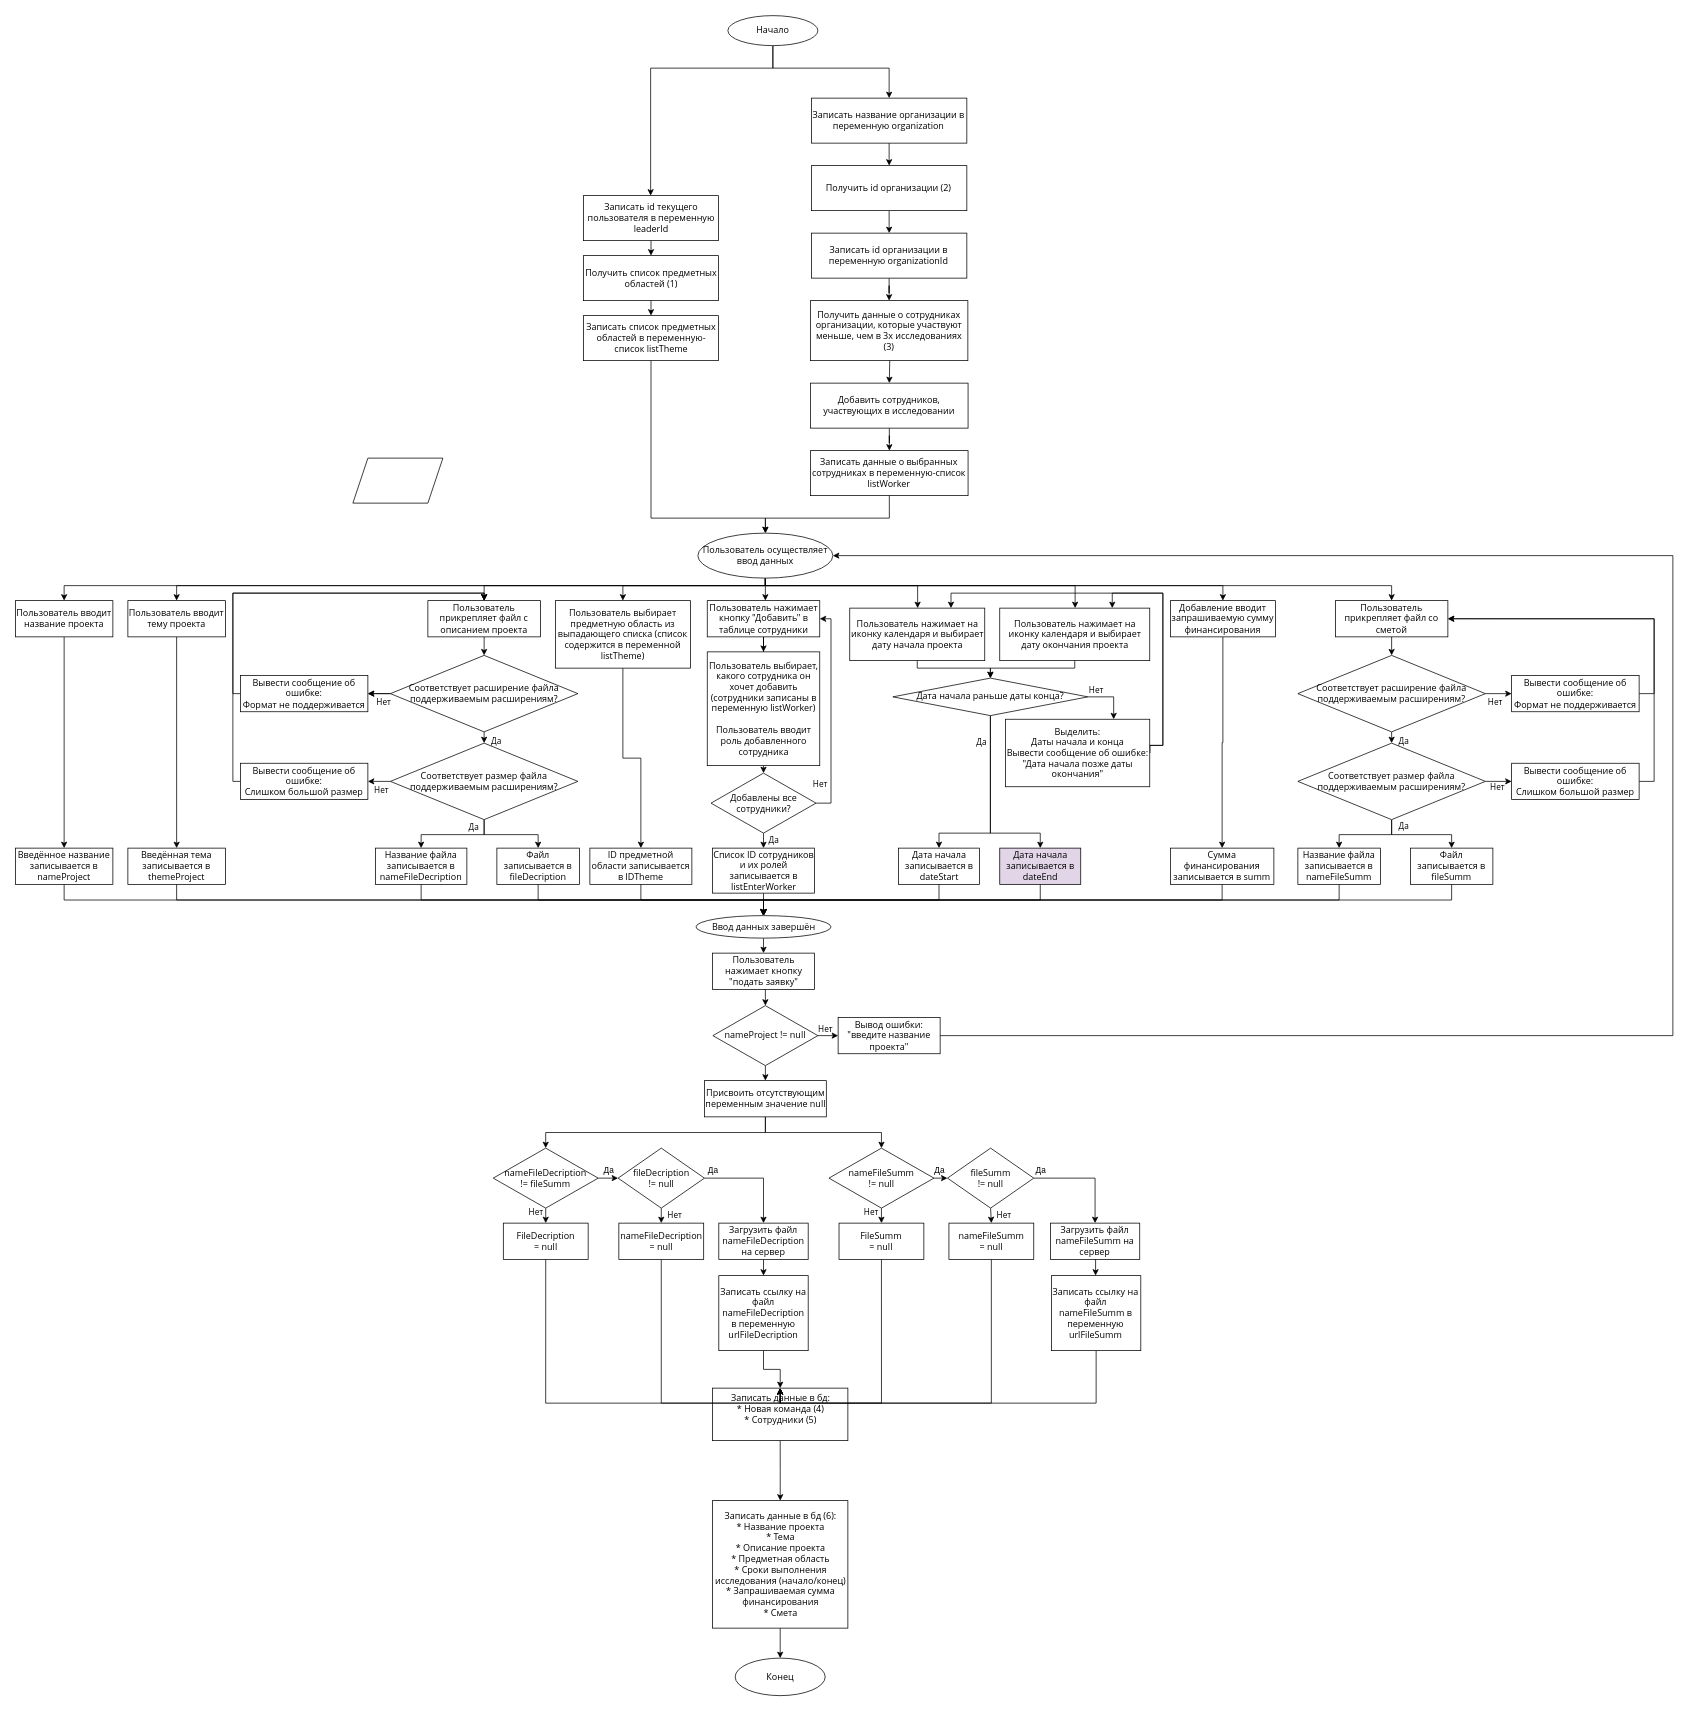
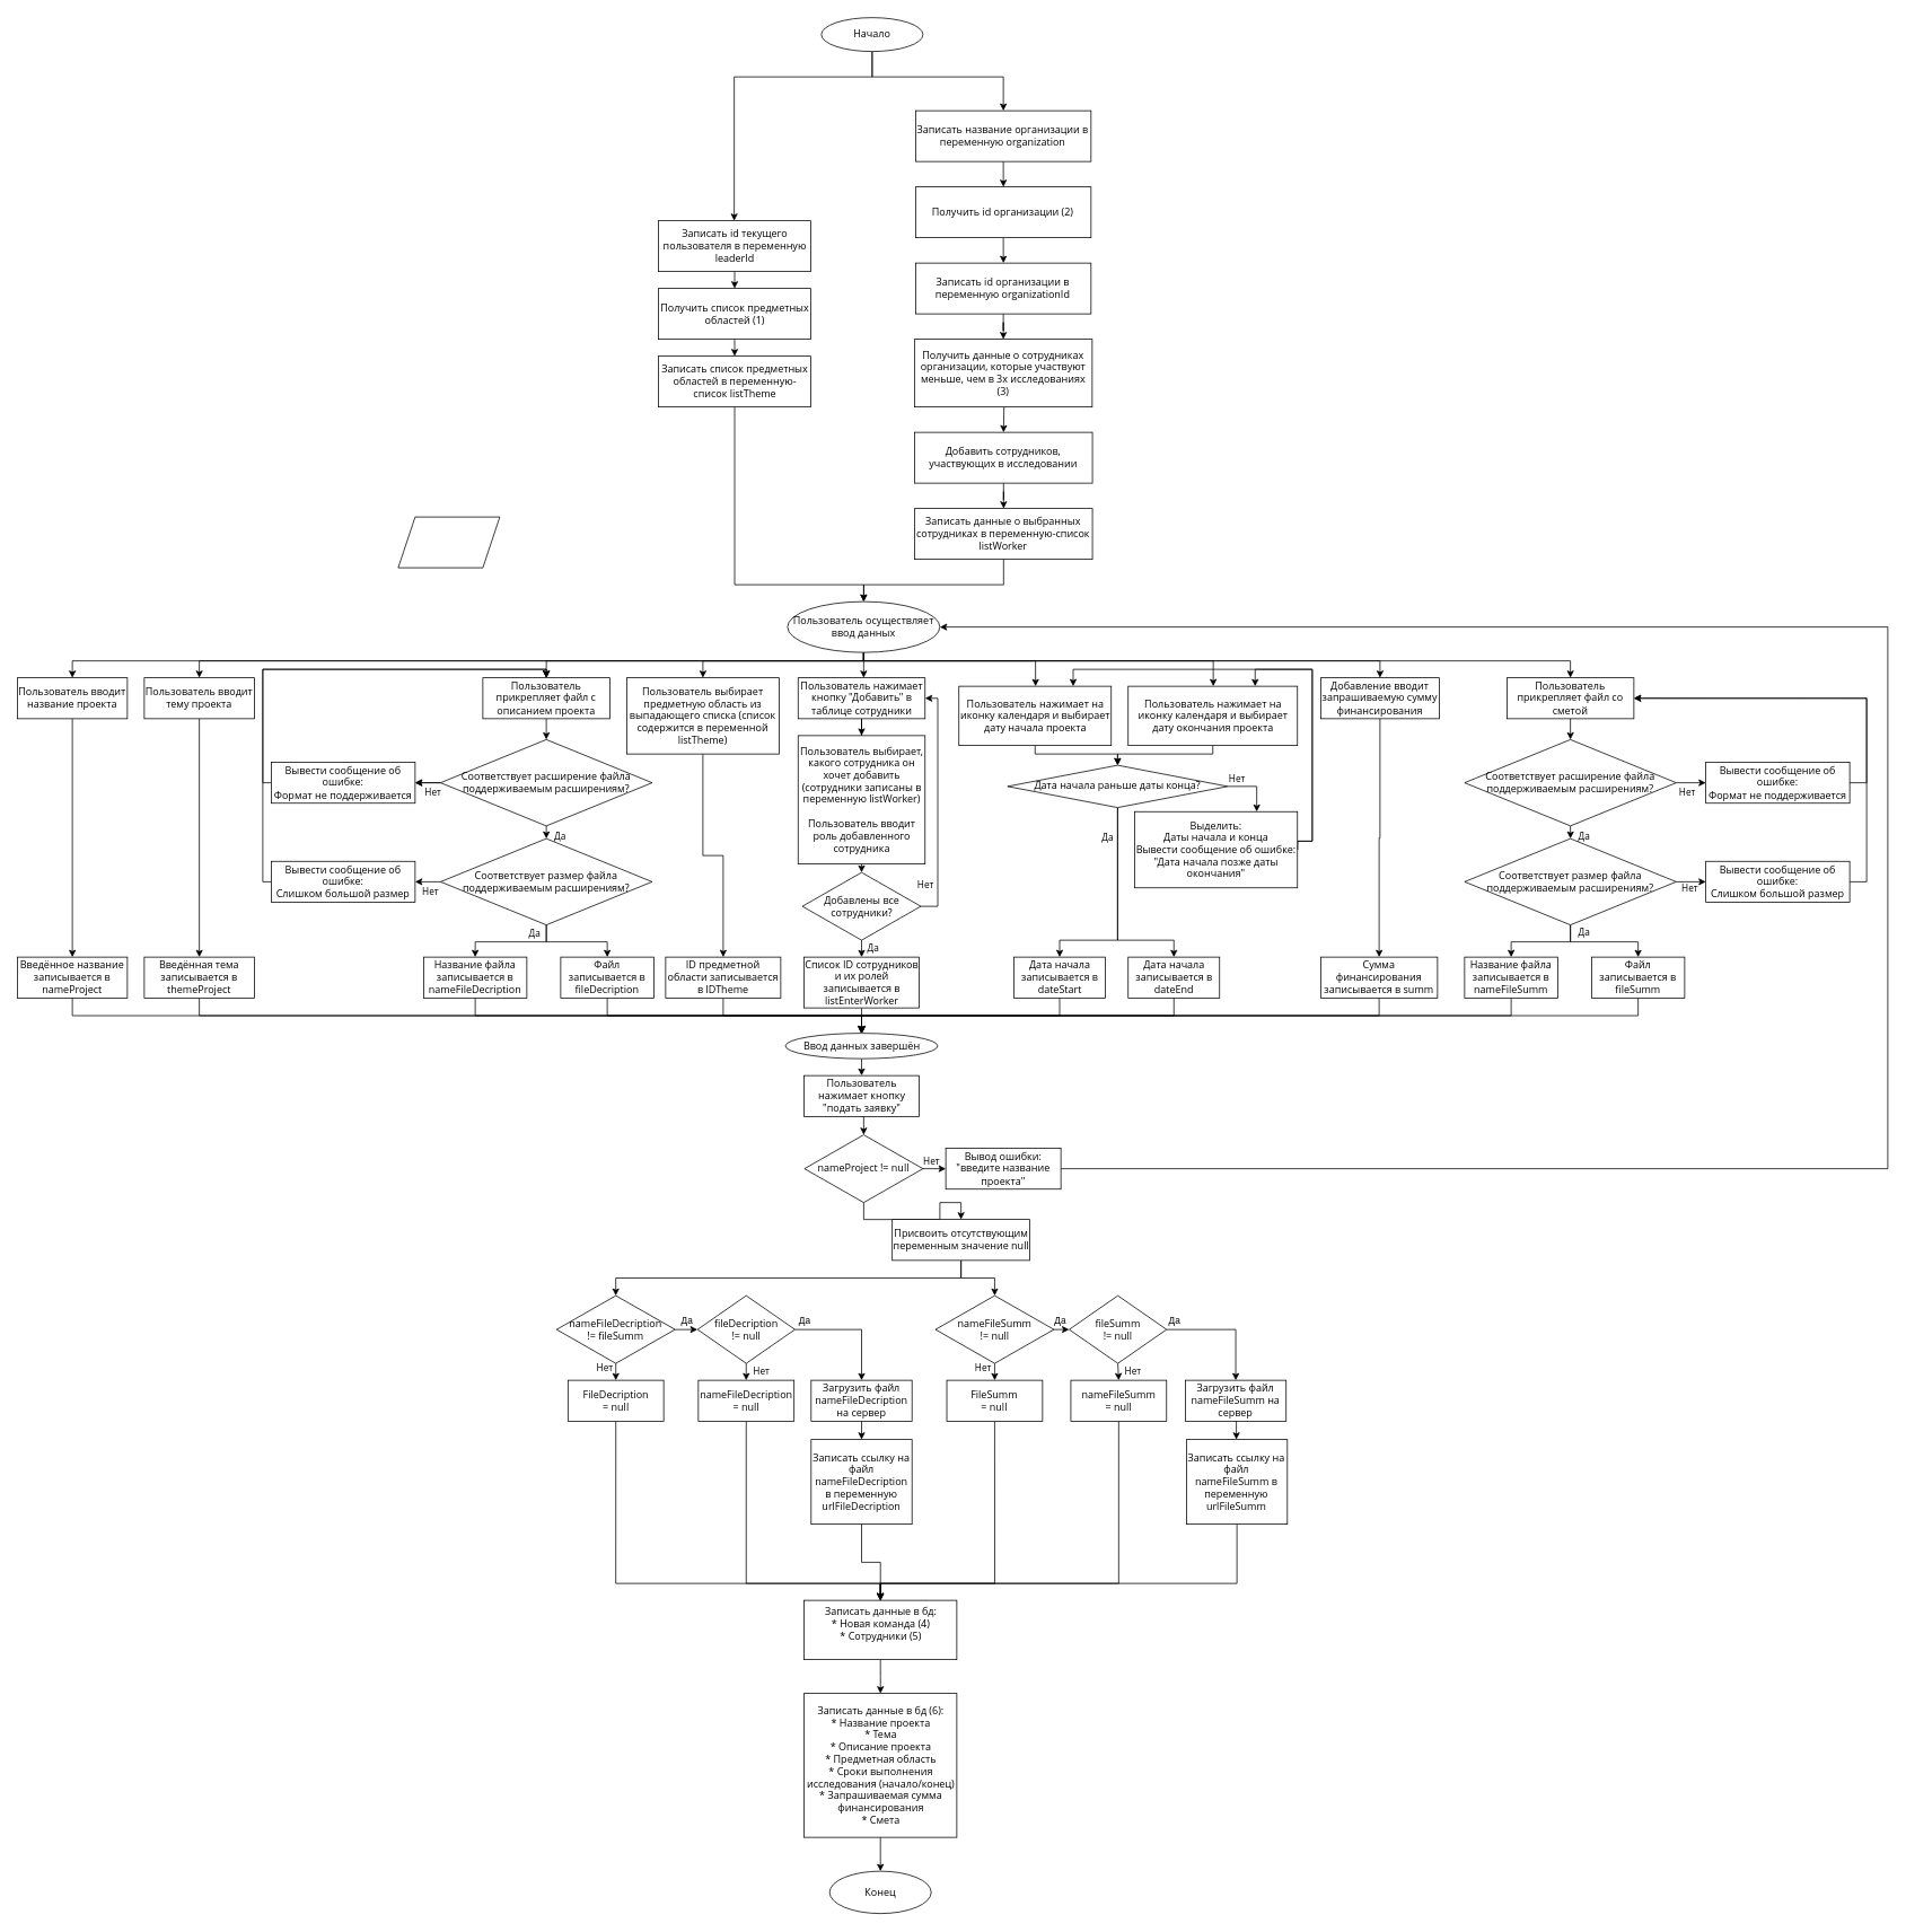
- <mxCell id="104" value="Дата начала записывается в dateEnd" style="rounded=0;whiteSpace=wrap;html=1;fontFamily=Open Sans;fontSource=https%3A%2F%2Ffonts.googleapis.com%2Fcss%3Ffamily%3DOpen%2BSans;fillColor=#e1d5e7;" vertex="1" parent="1"><mxGeometry x="1332.5" y="1130" width="108" height="48.32" as="geometry" /></mxCell>
+ <mxCell id="104" value="Дата начала записывается в dateEnd" style="rounded=0;whiteSpace=wrap;html=1;fontFamily=Open Sans;fontSource=https%3A%2F%2Ffonts.googleapis.com%2Fcss%3Ffamily%3DOpen%2BSans;" vertex="1" parent="1"><mxGeometry x="1332.5" y="1130" width="108" height="48.32" as="geometry" /></mxCell>
- <mxCell id="123" value="Присвоить отсутствующим переменным значение null" style="rounded=0;whiteSpace=wrap;html=1;fontFamily=Open Sans;fontSource=https%3A%2F%2Ffonts.googleapis.com%2Fcss%3Ffamily%3DOpen%2BSans;" vertex="1" parent="1"><mxGeometry x="938.75" y="1440" width="162.5" height="48.32" as="geometry" /></mxCell>
+ <mxCell id="123" value="Присвоить отсутствующим переменным значение null" style="rounded=0;whiteSpace=wrap;html=1;fontFamily=Open Sans;fontSource=https%3A%2F%2Ffonts.googleapis.com%2Fcss%3Ffamily%3DOpen%2BSans;" vertex="1" parent="1"><mxGeometry x="1053.75" y="1440" width="162.5" height="48.32" as="geometry" /></mxCell>
- <mxCell id="126" value="&lt;div&gt;Записать данные в бд: &lt;br&gt;&lt;/div&gt;&lt;div&gt;* Новая команда (4)&lt;br&gt;&lt;/div&gt;&lt;div&gt;* Сотрудники (5)&lt;br&gt;&lt;/div&gt;&lt;div&gt;&lt;br&gt;&lt;/div&gt;" style="rounded=0;text-align=left;whiteSpace=wrap;html=1;fontFamily=Open Sans;fontSource=https%3A%2F%2Ffonts.googleapis.com%2Fcss%3Ffamily%3DOpen%2BSans;" vertex="1" parent="1"><mxGeometry x="949.5" y="1850" width="180.5" height="70" as="geometry" /></mxCell>
+ <mxCell id="126" value="&lt;div&gt;Записать данные в бд: &lt;br&gt;&lt;/div&gt;&lt;div&gt;* Новая команда (4)&lt;br&gt;&lt;/div&gt;&lt;div&gt;* Сотрудники (5)&lt;br&gt;&lt;/div&gt;&lt;div&gt;&lt;br&gt;&lt;/div&gt;" style="rounded=0;text-align=left;whiteSpace=wrap;html=1;fontFamily=Open Sans;fontSource=https%3A%2F%2Ffonts.googleapis.com%2Fcss%3Ffamily%3DOpen%2BSans;" vertex="1" parent="1"><mxGeometry x="949.5" y="1890" width="180.5" height="70" as="geometry" /></mxCell>
